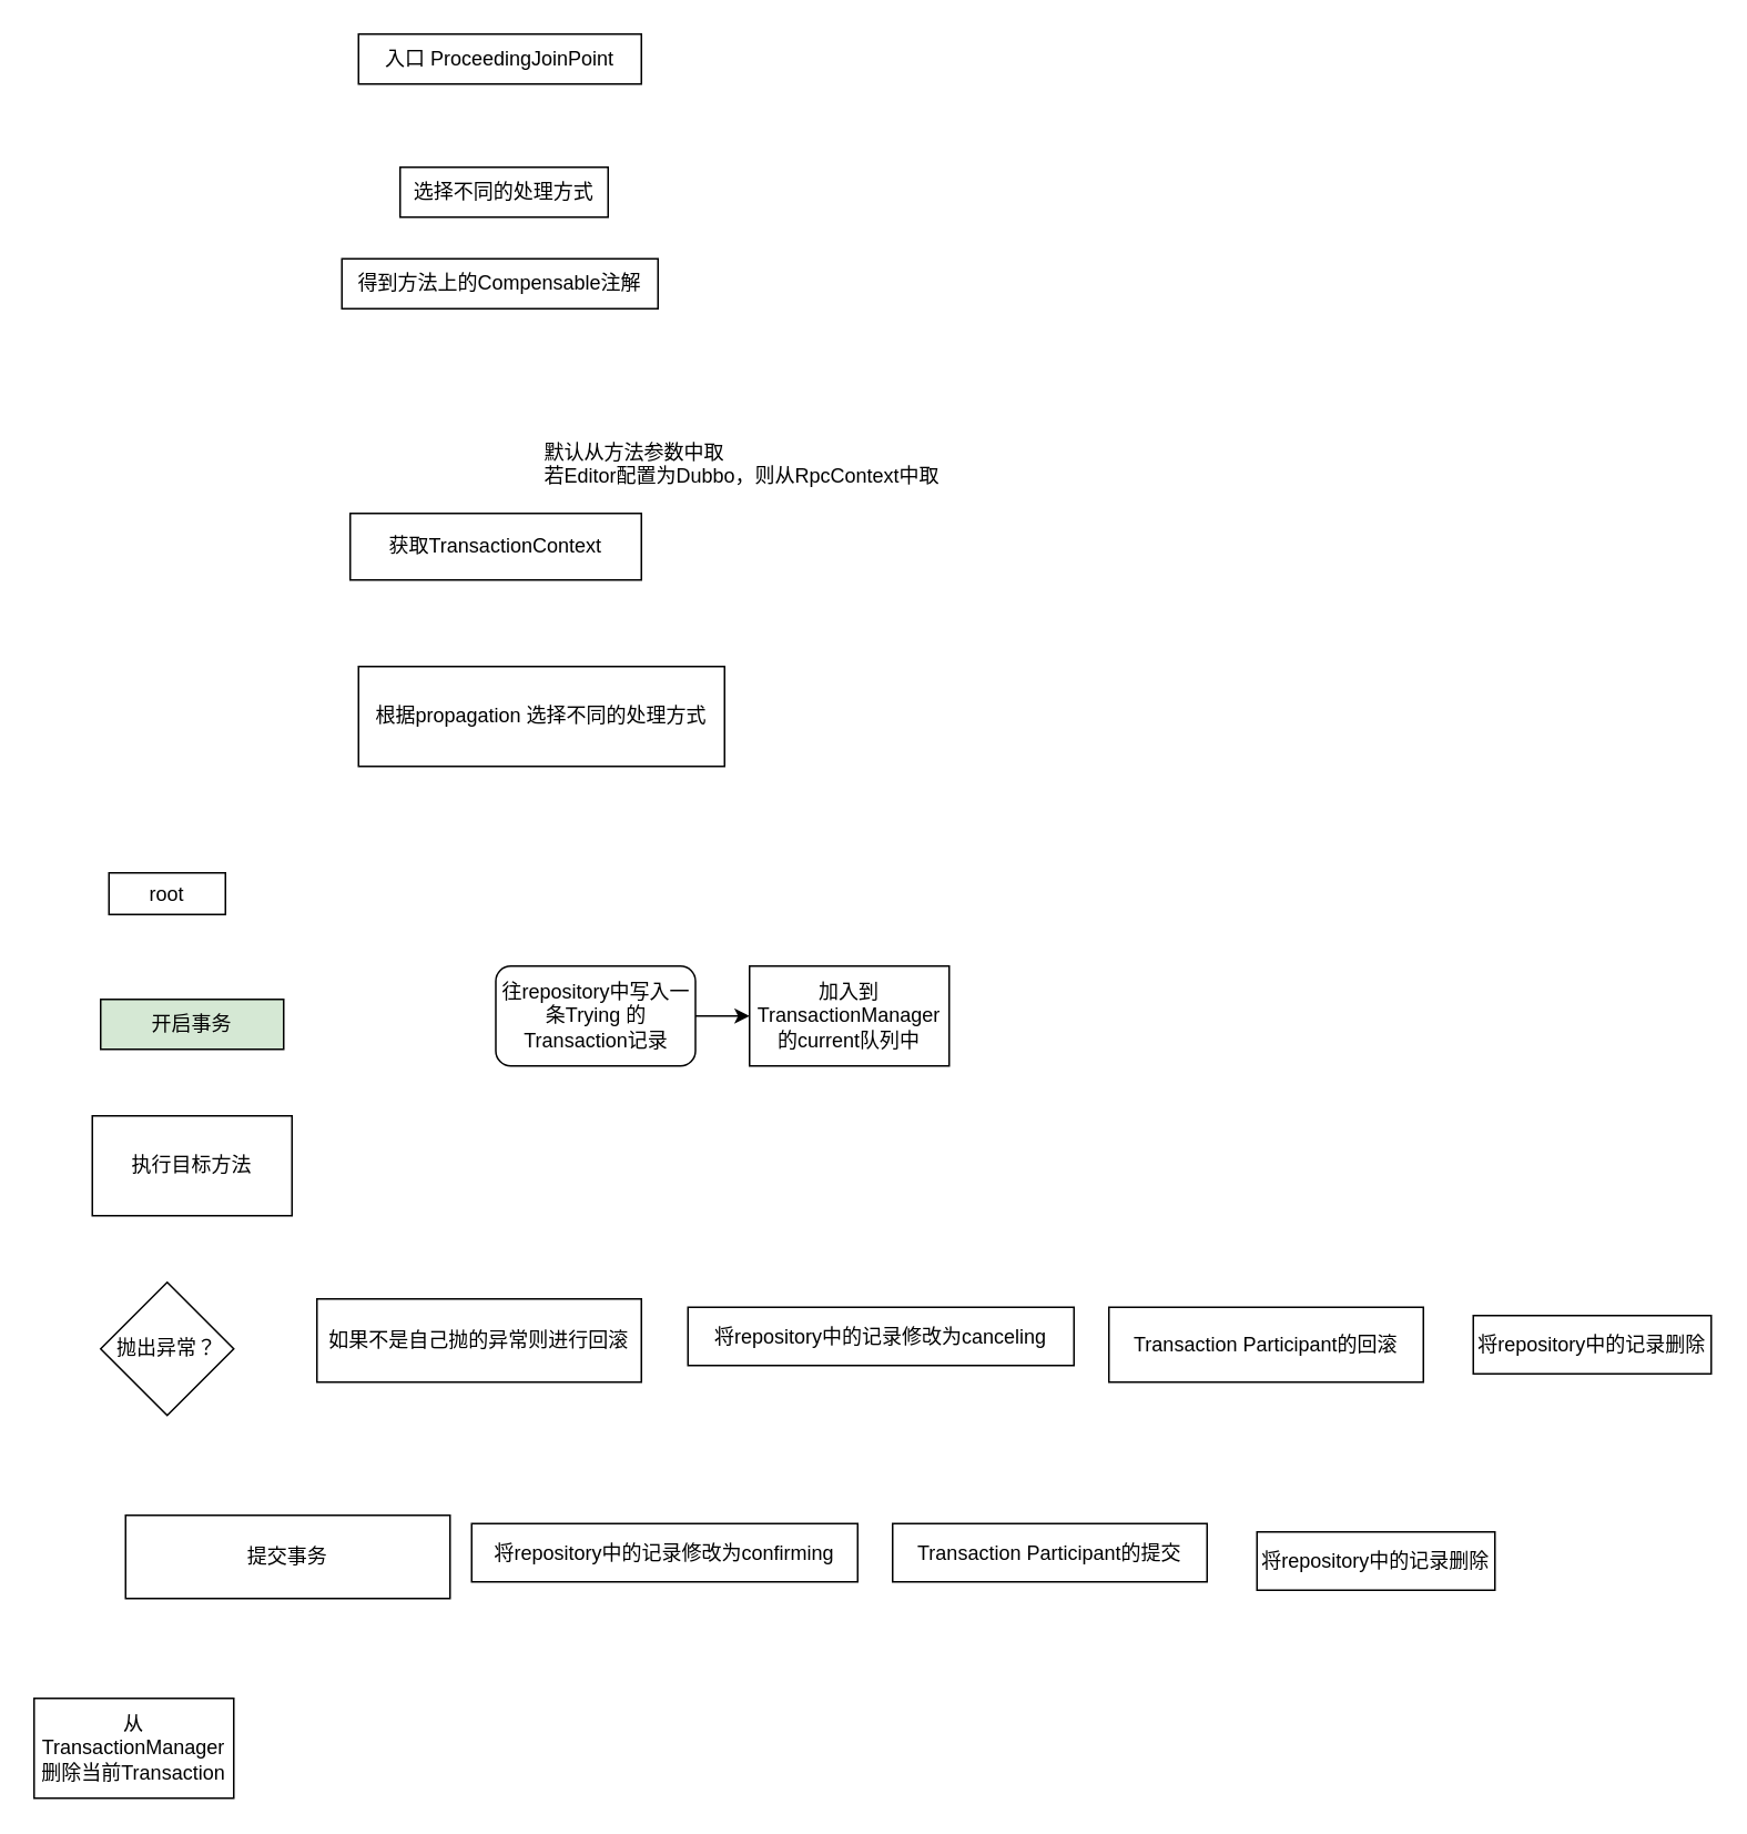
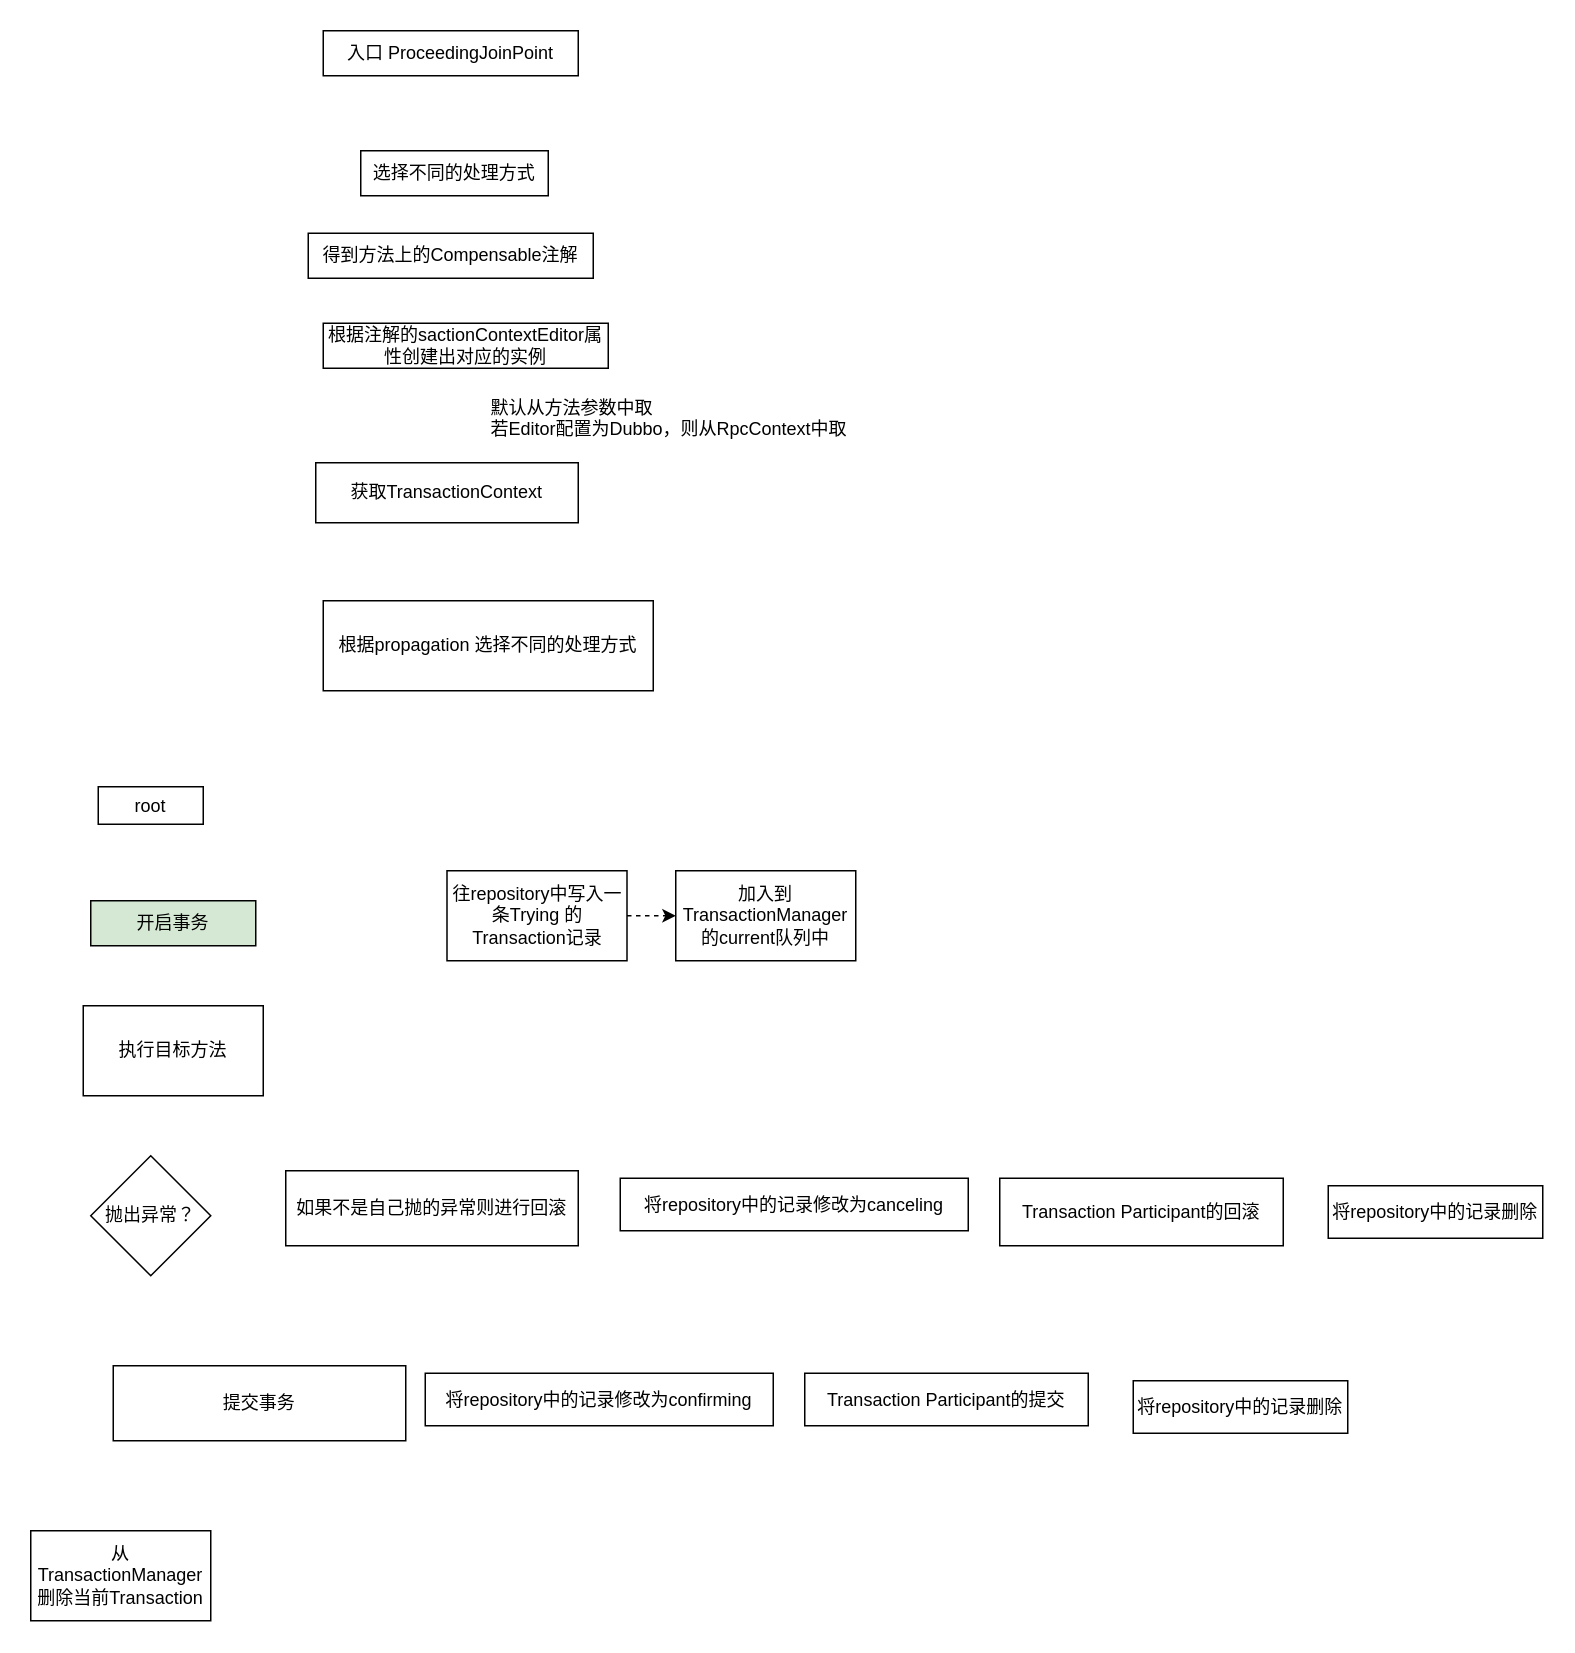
+ <mxCell id="5" value="根据注解的sactionContextEditor属性创建出对应的实例" style="rounded=0;whiteSpace=wrap;html=1;" parent="1" vertex="1"><mxGeometry x="215" y="215" width="190" height="30" as="geometry" /></mxCell>
- <mxCell id="11" value="往repository中写入一条Trying 的Transaction记录" style="whiteSpace=wrap;html=1;rounded=1;" parent="1" vertex="1"><mxGeometry x="297.5" y="580" width="120" height="60" as="geometry" /></mxCell>
+ <mxCell id="11" value="往repository中写入一条Trying 的Transaction记录" style="rounded=0;whiteSpace=wrap;html=1;" parent="1" vertex="1"><mxGeometry x="297.5" y="580" width="120" height="60" as="geometry" /></mxCell>
- <mxCell id="10" style="edgeStyle=orthogonalEdgeStyle;rounded=0;orthogonalLoop=1;jettySize=auto;html=1;exitX=1;exitY=0.5;exitDx=0;exitDy=0;entryX=0;entryY=0.5;entryDx=0;entryDy=0;" parent="1" source="11" target="12" edge="1"><mxGeometry relative="1" as="geometry" /></mxCell>
+ <mxCell id="10" style="edgeStyle=orthogonalEdgeStyle;rounded=0;orthogonalLoop=1;jettySize=auto;html=1;exitX=1;exitY=0.5;exitDx=0;exitDy=0;entryX=0;entryY=0.5;entryDx=0;entryDy=0;dashed=1;" parent="1" source="11" target="12" edge="1"><mxGeometry relative="1" as="geometry" /></mxCell>
